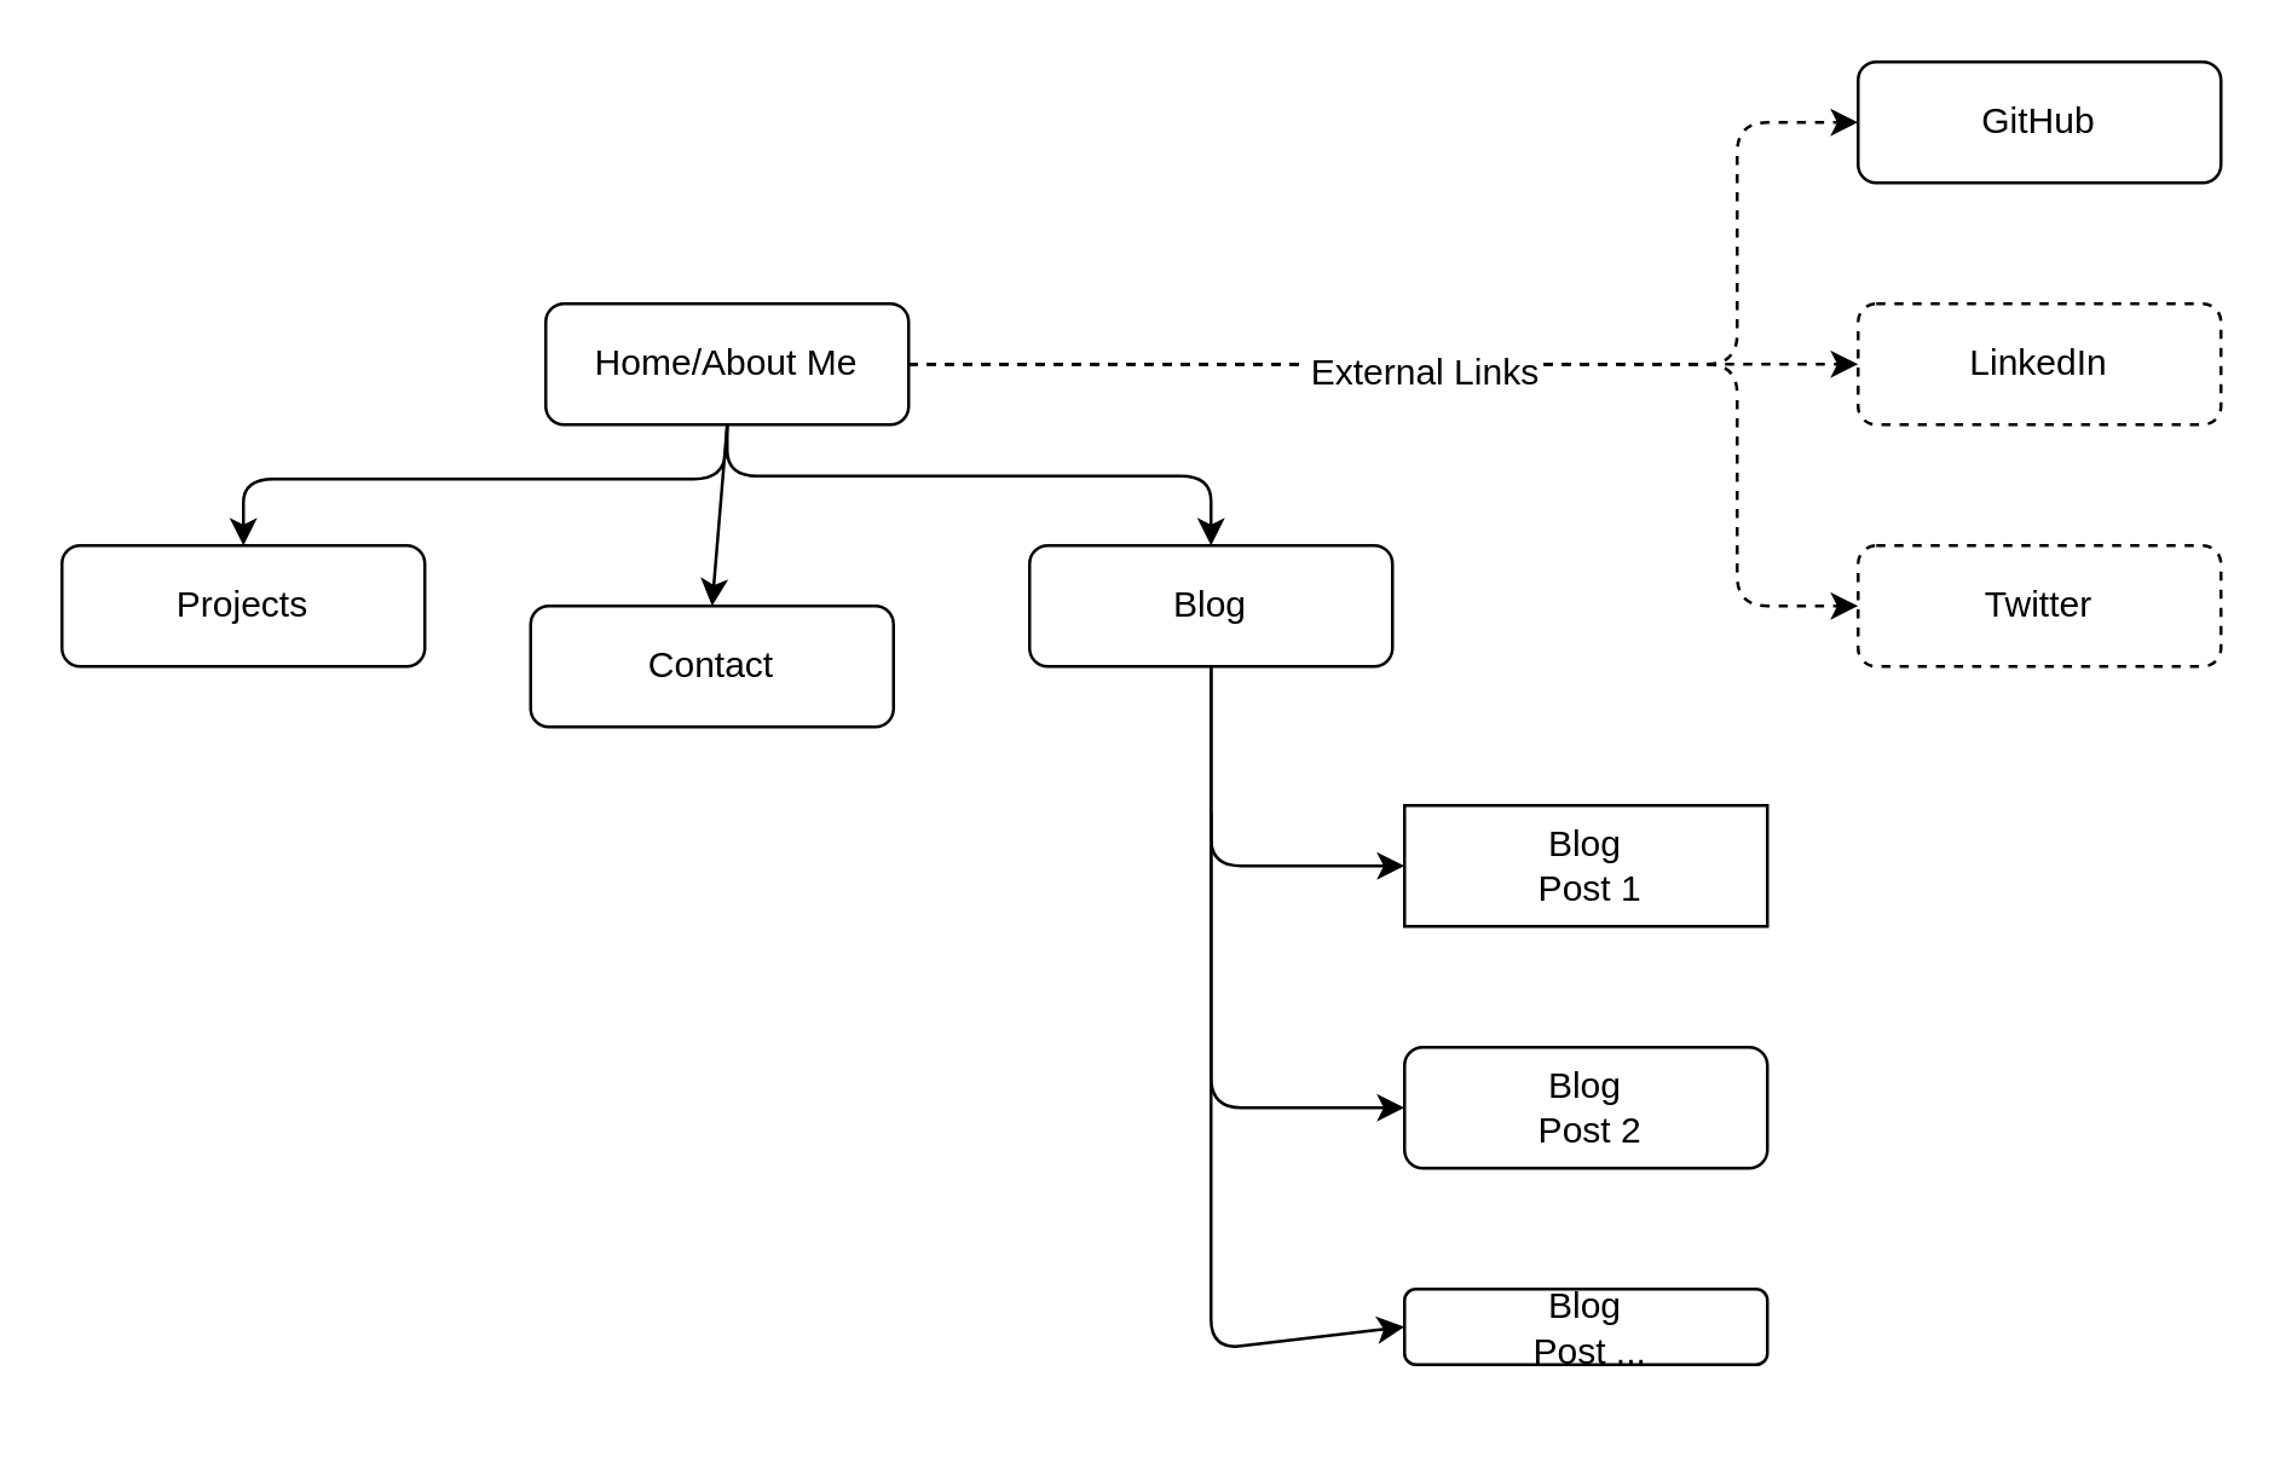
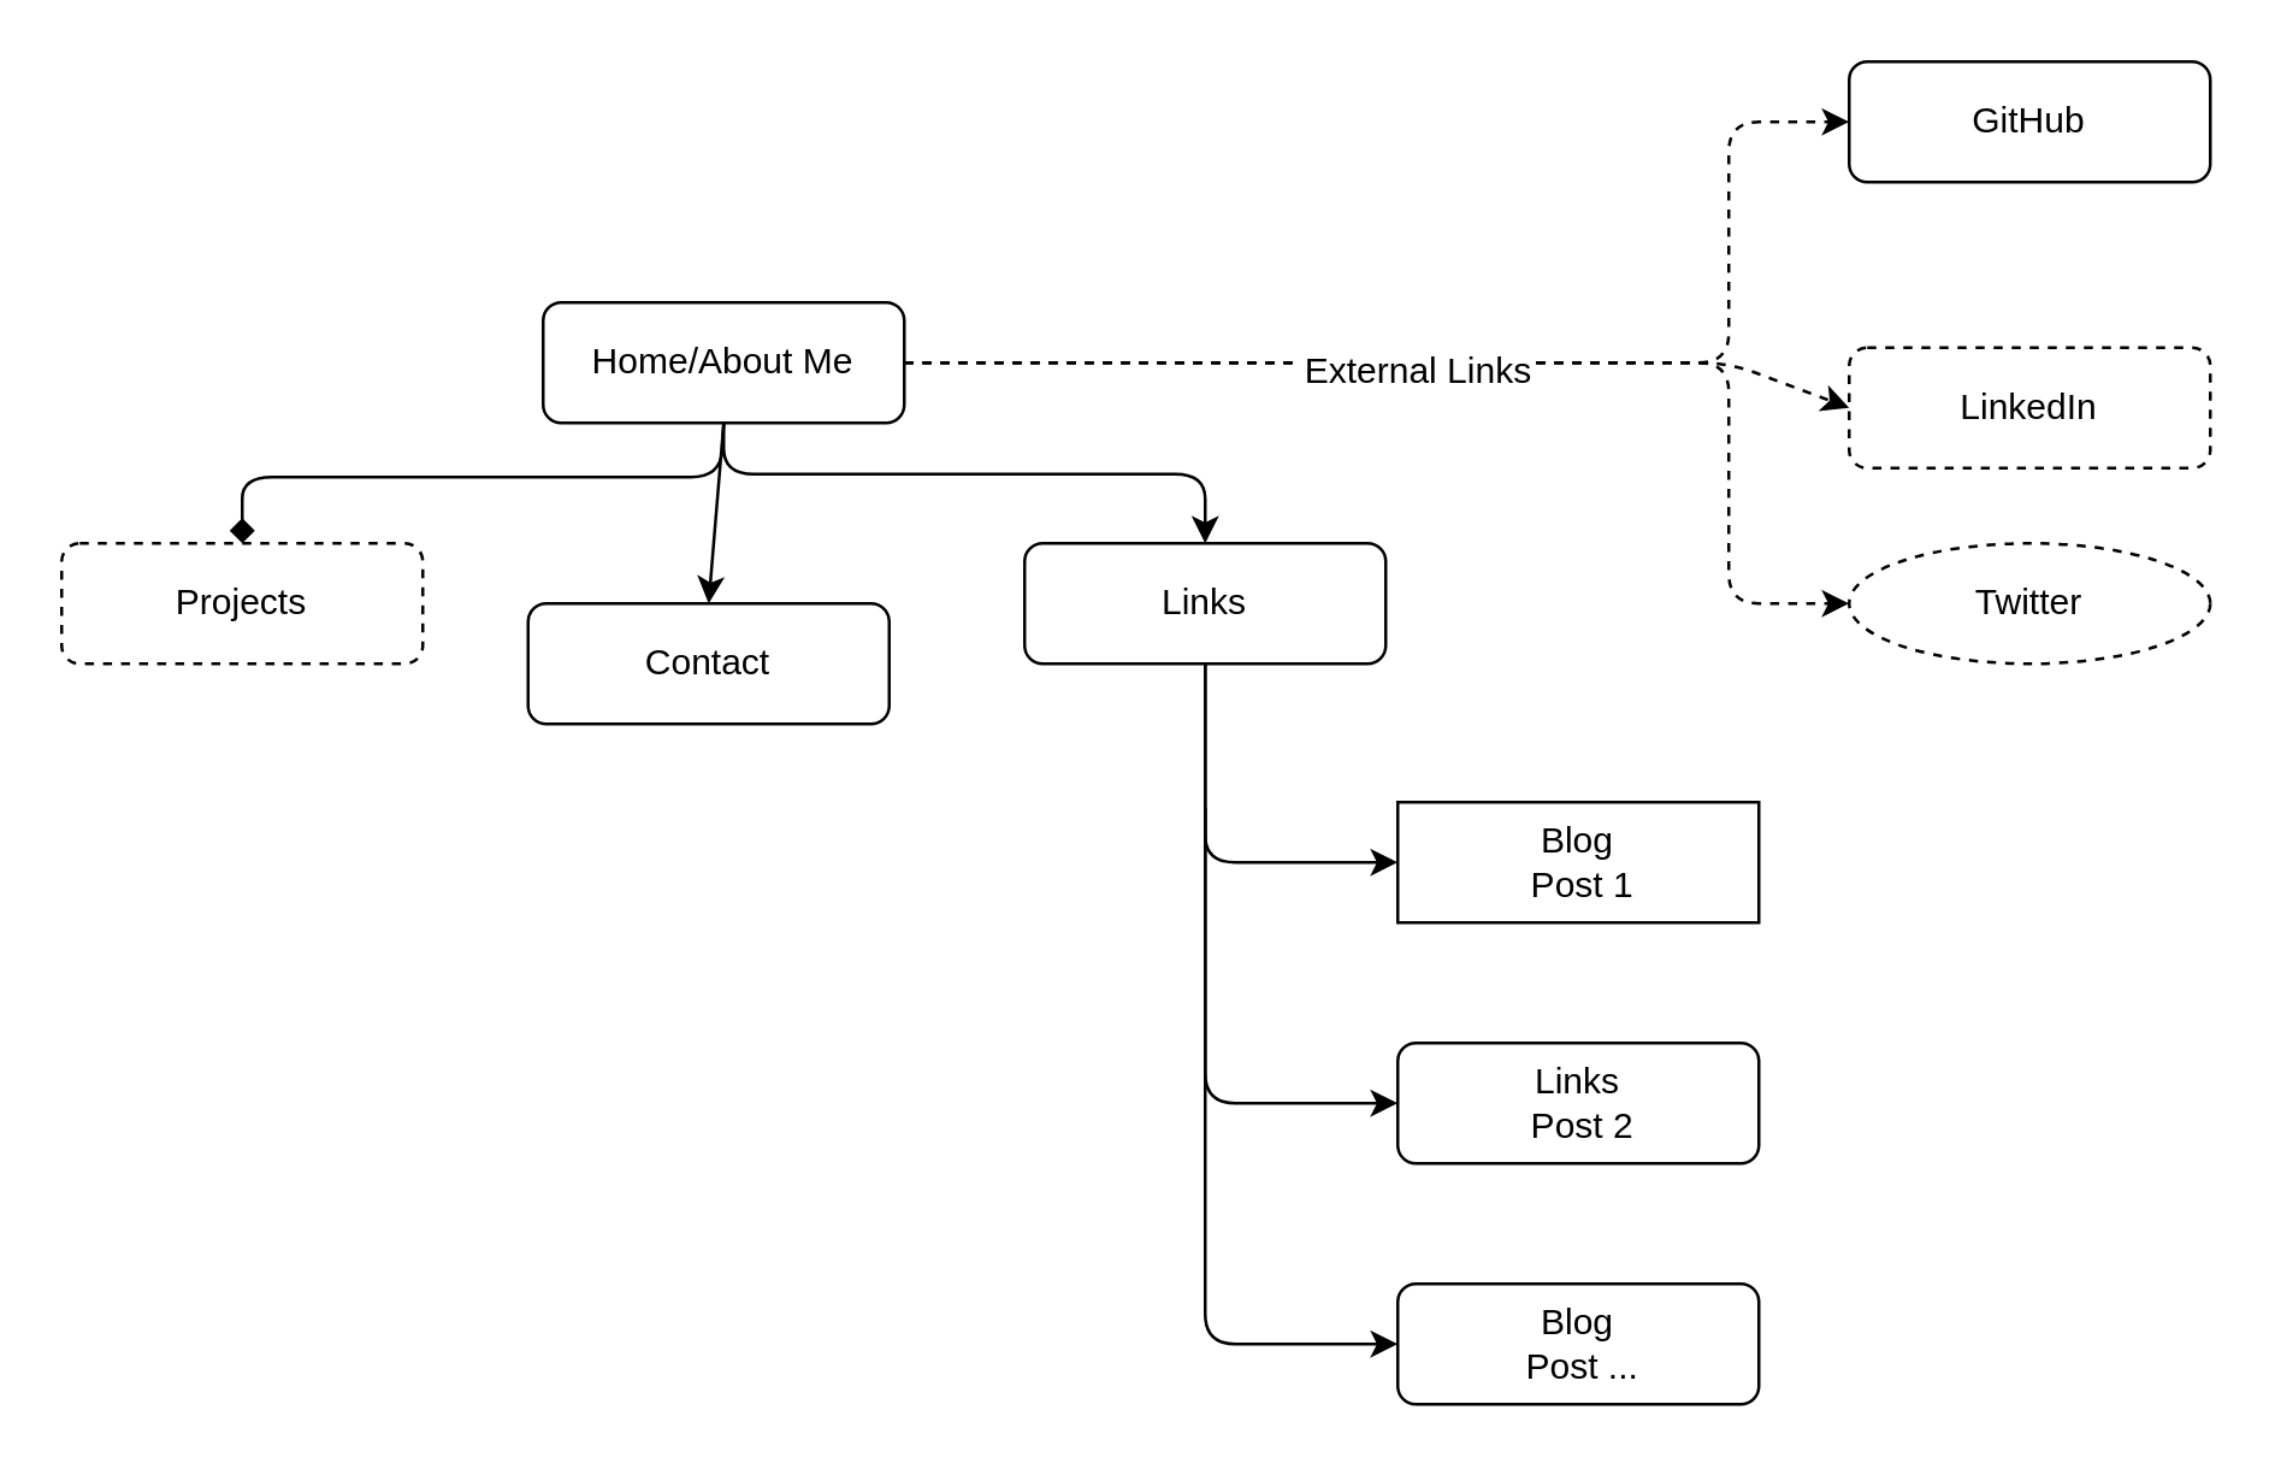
- <mxCell id="9" value="LinkedIn" style="rounded=1;whiteSpace=wrap;html=1;glass=0;shadow=0;dashed=1;" parent="1" vertex="1"><mxGeometry x="614" y="100" width="120" height="40" as="geometry" /></mxCell>
+ <mxCell id="9" value="LinkedIn" style="rounded=1;whiteSpace=wrap;html=1;glass=0;shadow=0;dashed=1;" parent="1" vertex="1"><mxGeometry x="614" y="115" width="120" height="40" as="geometry" /></mxCell>
- <mxCell id="21" value="" style="endArrow=classic;html=1;exitX=0.5;exitY=1;exitDx=0;exitDy=0;entryX=0.5;entryY=0;entryDx=0;entryDy=0;verticalAlign=middle;" edge="1" parent="1" source="2" target="11"><mxGeometry width="50" height="50" relative="1" as="geometry"><mxPoint x="314" y="359" as="sourcePoint" /><mxPoint x="364" y="309" as="targetPoint" /><Array as="points"><mxPoint x="239" y="158" /><mxPoint x="80" y="158" /></Array></mxGeometry></mxCell>
+ <mxCell id="21" value="" style="endArrow=diamond;html=1;exitX=0.5;exitY=1;exitDx=0;exitDy=0;entryX=0.5;entryY=0;entryDx=0;entryDy=0;verticalAlign=middle;" edge="1" parent="1" source="2" target="11"><mxGeometry width="50" height="50" relative="1" as="geometry"><mxPoint x="314" y="359" as="sourcePoint" /><mxPoint x="364" y="309" as="targetPoint" /><Array as="points"><mxPoint x="239" y="158" /><mxPoint x="80" y="158" /></Array></mxGeometry></mxCell>
- <mxCell id="11" value="&lt;div&gt;Projects&lt;/div&gt;" style="rounded=1;whiteSpace=wrap;html=1;glass=0;shadow=0;" parent="1" vertex="1"><mxGeometry x="20" y="180" width="120" height="40" as="geometry" /></mxCell>
+ <mxCell id="11" value="&lt;div&gt;Projects&lt;/div&gt;" style="rounded=1;whiteSpace=wrap;html=1;glass=0;shadow=0;dashed=1;" parent="1" vertex="1"><mxGeometry x="20" y="180" width="120" height="40" as="geometry" /></mxCell>
- <mxCell id="3" value="&lt;div&gt;Blog&lt;/div&gt;" style="rounded=1;whiteSpace=wrap;html=1;glass=0;shadow=0;" parent="1" vertex="1"><mxGeometry x="340" y="180" width="120" height="40" as="geometry" /></mxCell>
+ <mxCell id="3" value="&lt;div&gt;Links&lt;/div&gt;" style="rounded=1;whiteSpace=wrap;html=1;glass=0;shadow=0;" parent="1" vertex="1"><mxGeometry x="340" y="180" width="120" height="40" as="geometry" /></mxCell>
- <mxCell id="10" value="Twitter" style="rounded=1;whiteSpace=wrap;html=1;glass=0;shadow=0;dashed=1;" parent="1" vertex="1"><mxGeometry x="614" y="180" width="120" height="40" as="geometry" /></mxCell>
+ <mxCell id="10" value="Twitter" style="ellipse;whiteSpace=wrap;html=1;glass=0;shadow=0;dashed=1;" parent="1" vertex="1"><mxGeometry x="614" y="180" width="120" height="40" as="geometry" /></mxCell>
- <mxCell id="6" value="&lt;div&gt;Blog&lt;/div&gt;&amp;nbsp;Post 2" style="rounded=1;whiteSpace=wrap;html=1;glass=0;shadow=0;" parent="1" vertex="1"><mxGeometry x="464" y="346" width="120" height="40" as="geometry" /></mxCell>
+ <mxCell id="6" value="&lt;div&gt;Links&lt;/div&gt;&amp;nbsp;Post 2" style="rounded=1;whiteSpace=wrap;html=1;glass=0;shadow=0;" parent="1" vertex="1"><mxGeometry x="464" y="346" width="120" height="40" as="geometry" /></mxCell>
- <mxCell id="7" value="&lt;div&gt;Blog&lt;/div&gt;&amp;nbsp;Post ..." style="rounded=1;whiteSpace=wrap;html=1;glass=0;shadow=0;" parent="1" vertex="1"><mxGeometry x="464" y="426" width="120" height="25" as="geometry" /></mxCell>
+ <mxCell id="7" value="&lt;div&gt;Blog&lt;/div&gt;&amp;nbsp;Post ..." style="rounded=1;whiteSpace=wrap;html=1;glass=0;shadow=0;" parent="1" vertex="1"><mxGeometry x="464" y="426" width="120" height="40" as="geometry" /></mxCell>
